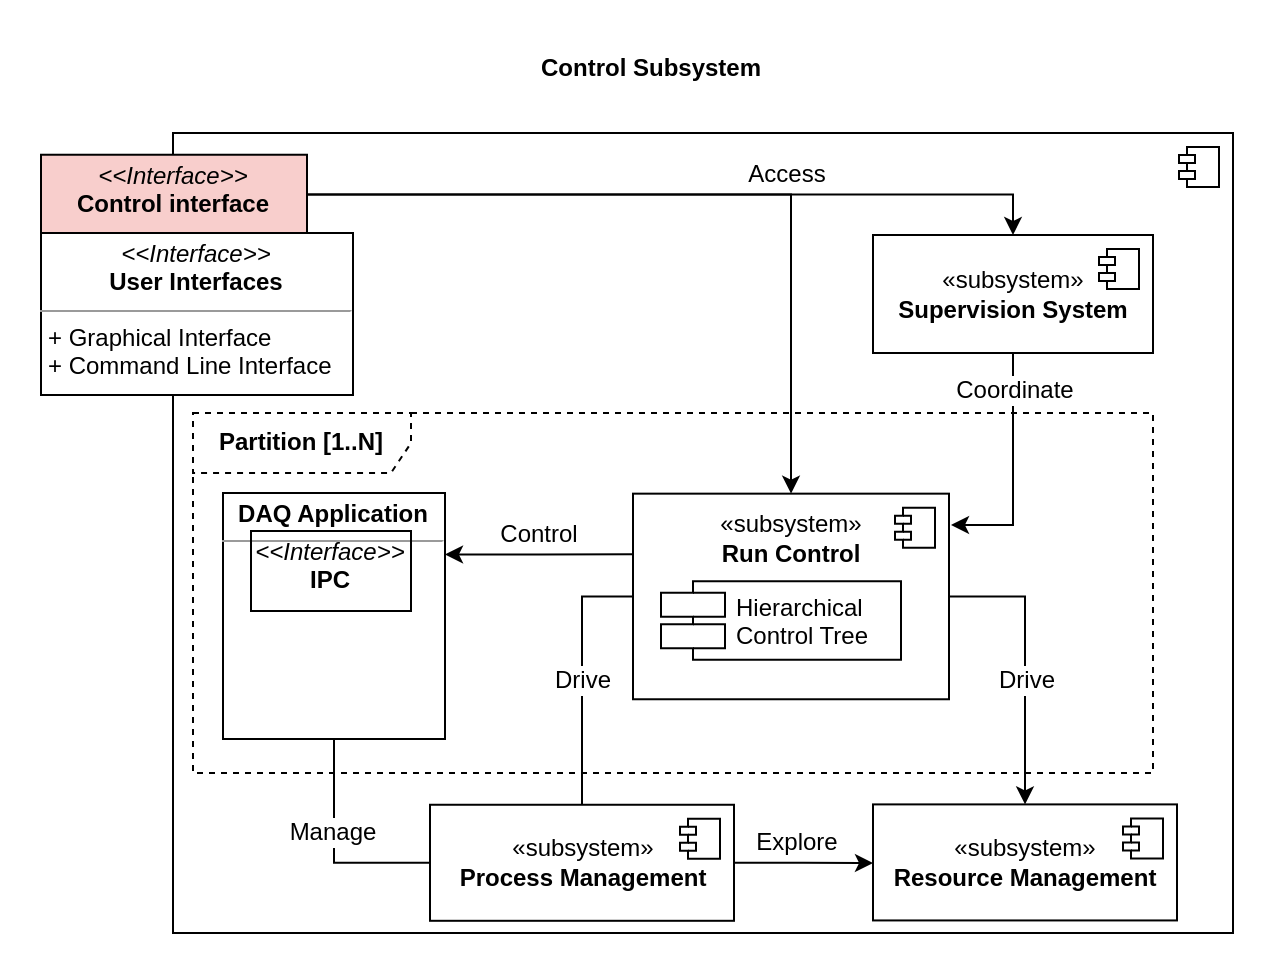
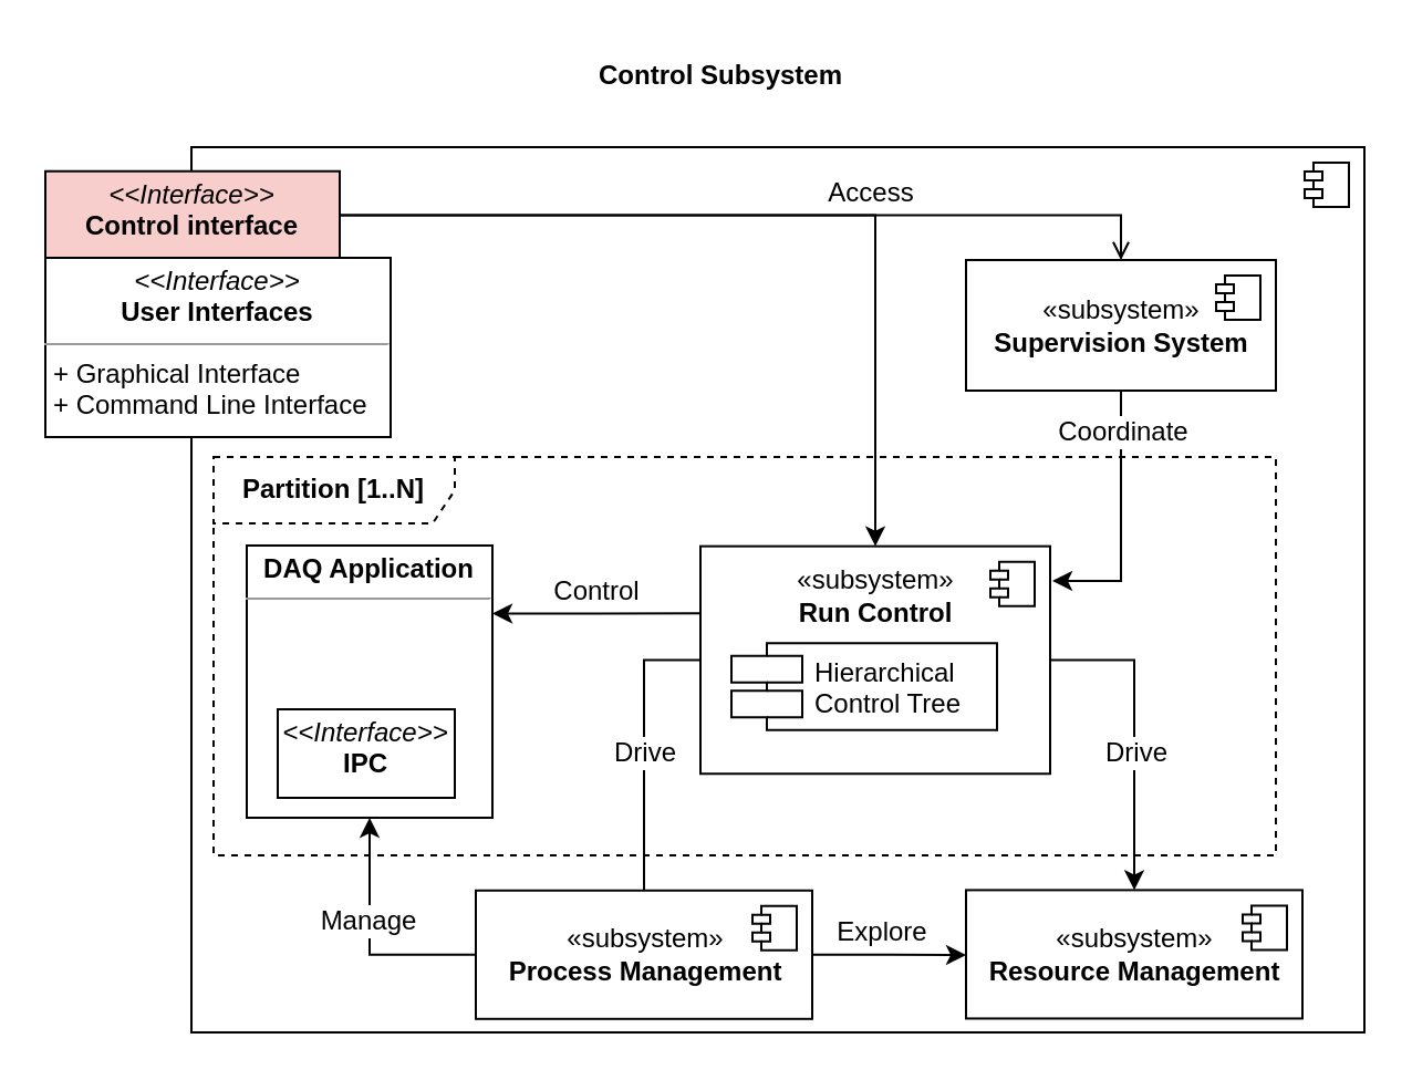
- <mxCell id="12" style="edgeStyle=orthogonalEdgeStyle;rounded=0;orthogonalLoop=1;jettySize=auto;html=1;entryX=0.5;entryY=0;entryDx=0;entryDy=0;startArrow=none;startFill=0;endArrow=classic;endFill=1;" edge="1" parent="2" source="13" target="7"><mxGeometry relative="1" as="geometry" /></mxCell>
+ <mxCell id="12" style="edgeStyle=orthogonalEdgeStyle;rounded=0;orthogonalLoop=1;jettySize=auto;html=1;entryX=0.5;entryY=0;entryDx=0;entryDy=0;startArrow=none;startFill=0;endArrow=open;endFill=1;" edge="1" parent="2" source="13" target="7"><mxGeometry relative="1" as="geometry" /></mxCell>
- <mxCell id="32" value="&lt;p style=&quot;margin: 0px ; margin-top: 4px ; text-align: center&quot;&gt;&lt;i&gt;&amp;lt;&amp;lt;Interface&amp;gt;&amp;gt;&lt;/i&gt;&lt;br&gt;&lt;b&gt;IPC&lt;/b&gt;&lt;/p&gt;" style="verticalAlign=top;align=left;overflow=fill;fontSize=12;fontFamily=Helvetica;html=1;fillColor=none;" vertex="1" parent="2"><mxGeometry x="39" y="199" width="80" height="40" as="geometry" /></mxCell>
+ <mxCell id="32" value="&lt;p style=&quot;margin: 0px ; margin-top: 4px ; text-align: center&quot;&gt;&lt;i&gt;&amp;lt;&amp;lt;Interface&amp;gt;&amp;gt;&lt;/i&gt;&lt;br&gt;&lt;b&gt;IPC&lt;/b&gt;&lt;/p&gt;" style="verticalAlign=top;align=left;overflow=fill;fontSize=12;fontFamily=Helvetica;html=1;fillColor=none;" vertex="1" parent="2"><mxGeometry x="39" y="254" width="80" height="40" as="geometry" /></mxCell>
- <mxCell id="17" style="edgeStyle=orthogonalEdgeStyle;rounded=0;orthogonalLoop=1;jettySize=auto;html=1;entryX=0.5;entryY=1;entryDx=0;entryDy=0;startArrow=none;startFill=0;endArrow=none;endFill=1;exitX=0;exitY=0.5;exitDx=0;exitDy=0;" edge="1" parent="2" source="19" target="31"><mxGeometry relative="1" as="geometry" /></mxCell>
+ <mxCell id="17" style="edgeStyle=orthogonalEdgeStyle;rounded=0;orthogonalLoop=1;jettySize=auto;html=1;entryX=0.5;entryY=1;entryDx=0;entryDy=0;startArrow=none;startFill=0;endArrow=classic;endFill=1;exitX=0;exitY=0.5;exitDx=0;exitDy=0;" edge="1" parent="2" source="19" target="31"><mxGeometry relative="1" as="geometry" /></mxCell>
